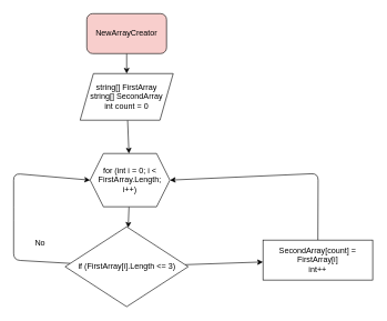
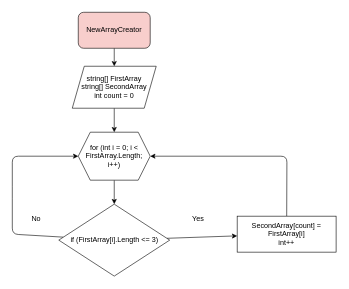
- <mxCell id="7" value="for (int i = 0; i &amp;lt; FirstArray.Length; i++)" style="shape=hexagon;perimeter=hexagonPerimeter2;whiteSpace=wrap;html=1;fixedSize=1;" vertex="1" parent="1"><mxGeometry x="135" y="230" width="120" height="80" as="geometry" /></mxCell>
+ <mxCell id="7" value="for (int i = 0; i &amp;lt; FirstArray.Length; i++)" style="shape=hexagon;perimeter=hexagonPerimeter2;whiteSpace=wrap;html=1;fixedSize=1;" vertex="1" parent="1"><mxGeometry x="130" y="220" width="120" height="80" as="geometry" /></mxCell>
+ <mxCell id="13" value="Yes" style="text;strokeColor=none;align=center;fillColor=none;html=1;verticalAlign=middle;whiteSpace=wrap;rounded=0;" vertex="1" parent="1"><mxGeometry x="300" y="350" width="60" height="30" as="geometry" /></mxCell>
